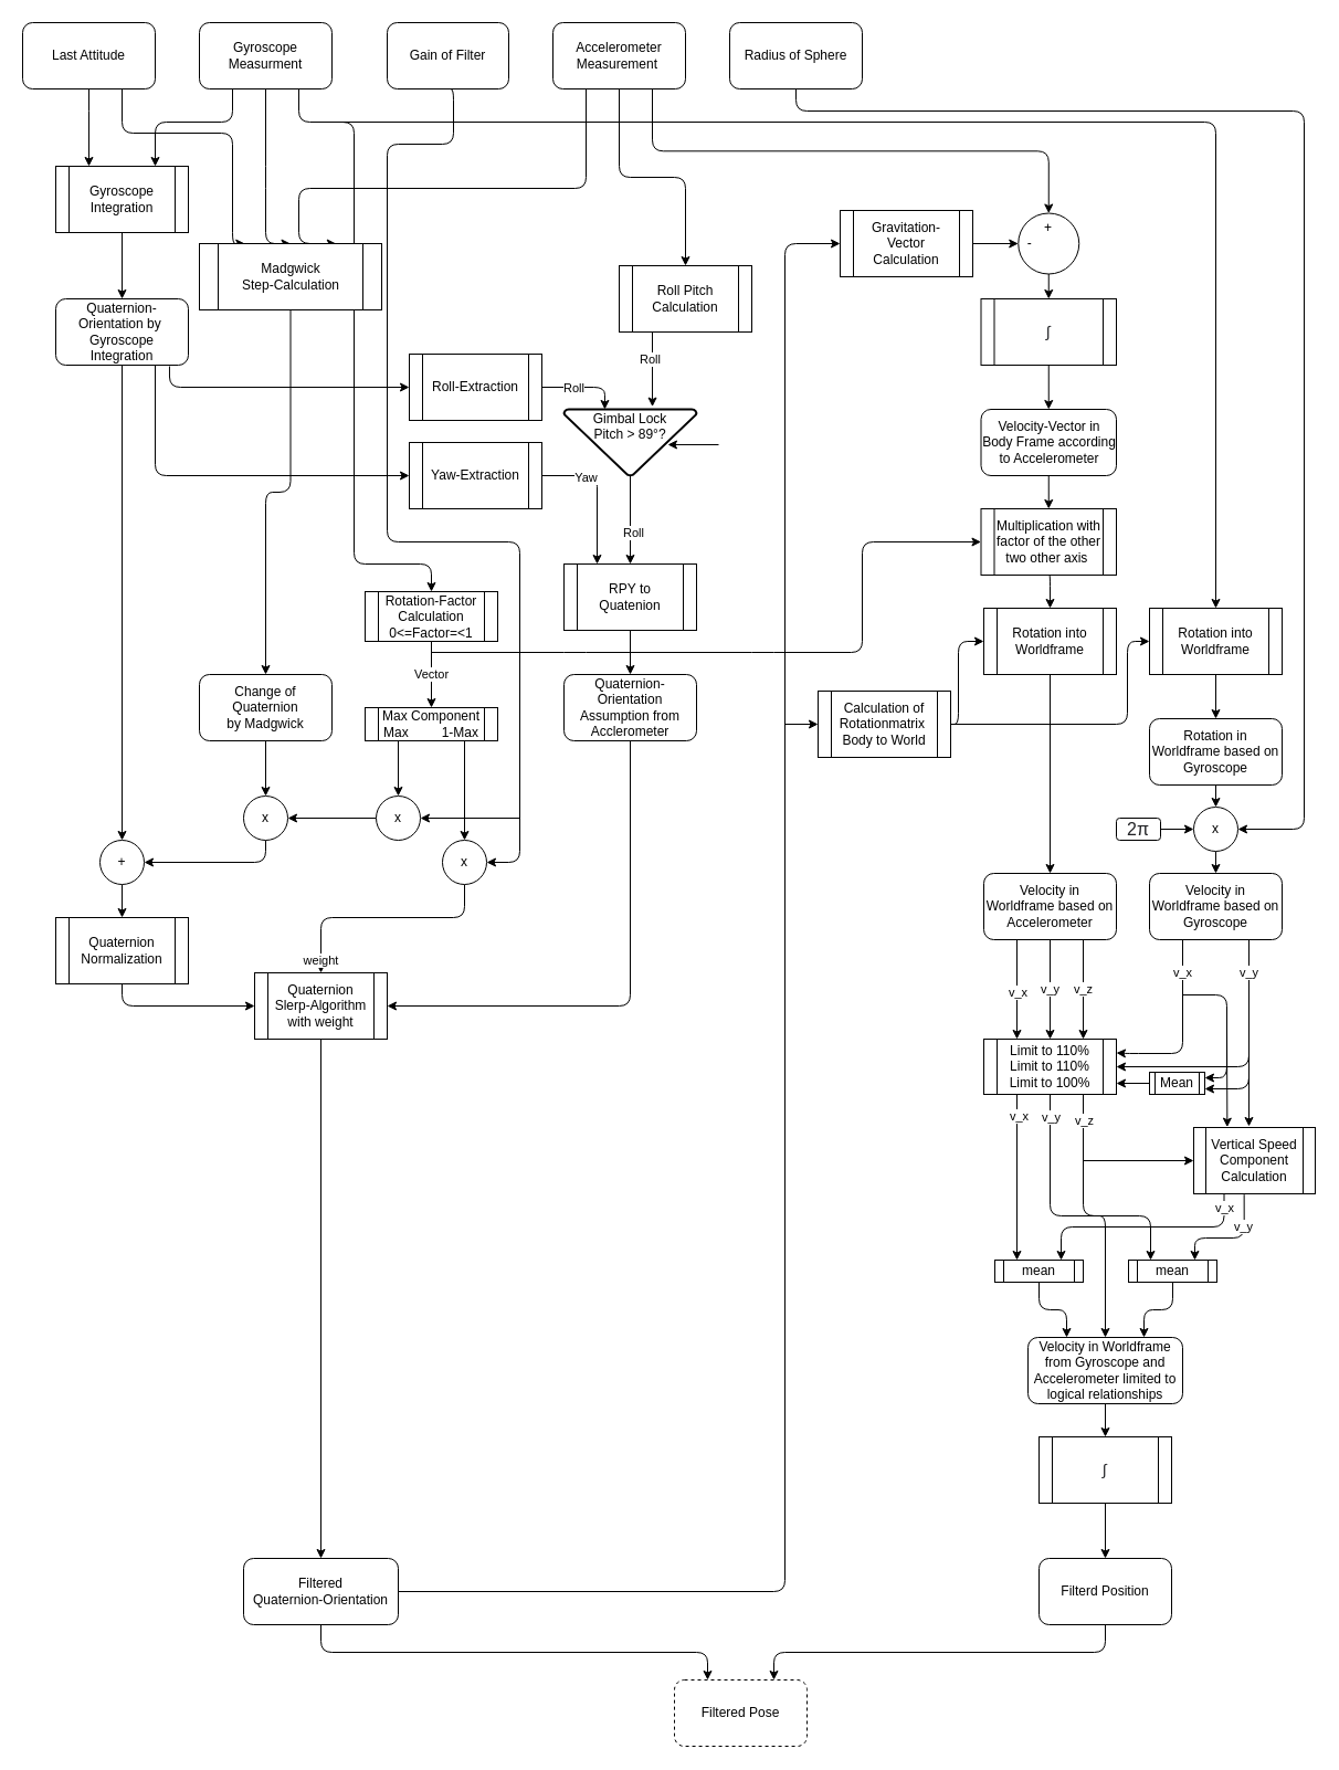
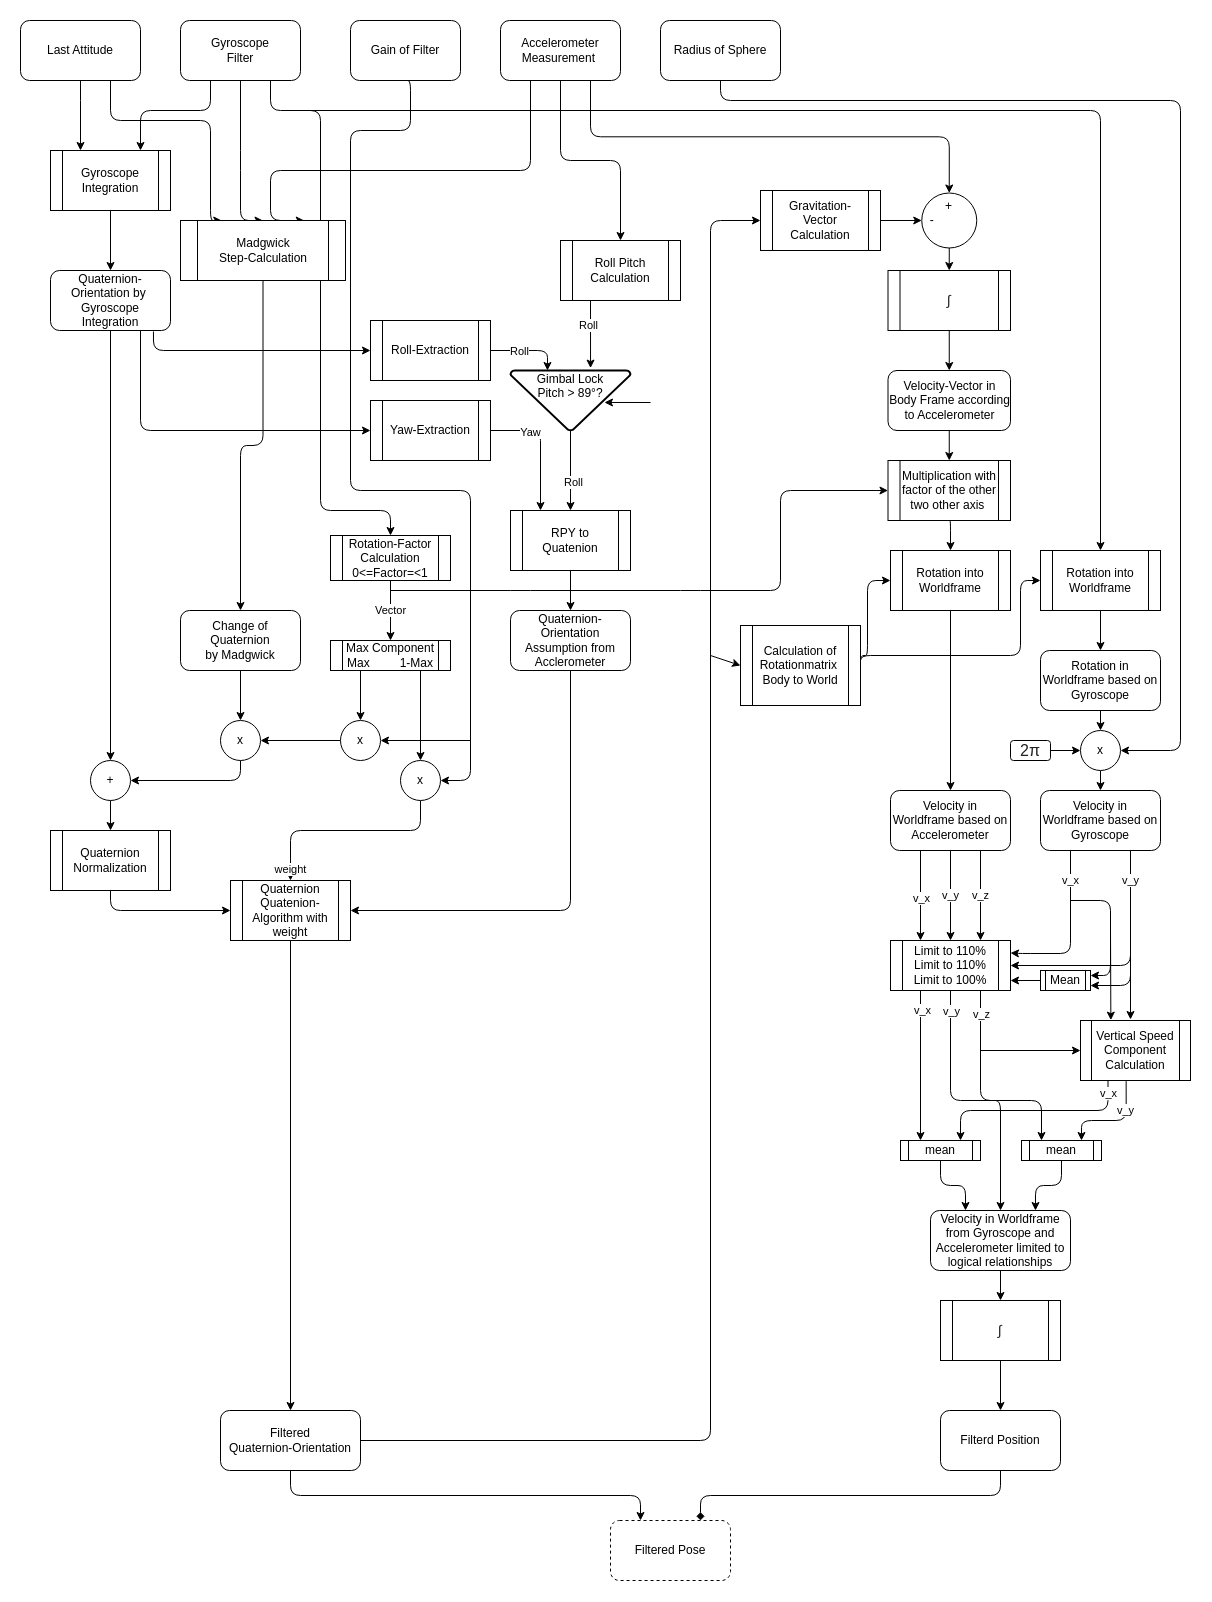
- <mxCell id="9" value="Gyroscope&lt;br&gt;Measurment" style="rounded=1;whiteSpace=wrap;html=1;" vertex="1" parent="1"><mxGeometry x="180" y="20" width="120" height="60" as="geometry" /></mxCell>
+ <mxCell id="9" value="Gyroscope&lt;br&gt;Filter" style="rounded=1;whiteSpace=wrap;html=1;" vertex="1" parent="1"><mxGeometry x="180" y="20" width="120" height="60" as="geometry" /></mxCell>
- <mxCell id="77" value="Calculation of Rotationmatrix&amp;nbsp;&lt;br&gt;Body to World" style="shape=process;whiteSpace=wrap;html=1;backgroundOutline=1;" vertex="1" parent="1"><mxGeometry x="740" y="625" width="120" height="60" as="geometry" /></mxCell>
+ <mxCell id="77" value="Calculation of Rotationmatrix&amp;nbsp;&lt;br&gt;Body to World" style="shape=process;whiteSpace=wrap;html=1;backgroundOutline=1;" vertex="1" parent="1"><mxGeometry x="740" y="625" width="120" height="80" as="geometry" /></mxCell>
- <mxCell id="48" value="Quaternion Slerp-Algorithm with weight" style="shape=process;whiteSpace=wrap;html=1;backgroundOutline=1;" vertex="1" parent="1"><mxGeometry x="230" y="880" width="120" height="60" as="geometry" /></mxCell>
+ <mxCell id="48" value="Quaternion Quatenion-Algorithm with weight" style="shape=process;whiteSpace=wrap;html=1;backgroundOutline=1;" vertex="1" parent="1"><mxGeometry x="230" y="880" width="120" height="60" as="geometry" /></mxCell>
- <mxCell id="126" style="edgeStyle=orthogonalEdgeStyle;rounded=1;orthogonalLoop=1;jettySize=auto;html=1;exitX=0.5;exitY=1;exitDx=0;exitDy=0;entryX=0.75;entryY=0;entryDx=0;entryDy=0;" edge="1" parent="1" source="127" target="128"><mxGeometry relative="1" as="geometry" /></mxCell>
+ <mxCell id="126" style="edgeStyle=orthogonalEdgeStyle;rounded=1;orthogonalLoop=1;jettySize=auto;html=1;exitX=0.5;exitY=1;exitDx=0;exitDy=0;entryX=0.75;entryY=0;entryDx=0;entryDy=0;endArrow=diamond;" edge="1" parent="1" source="127" target="128"><mxGeometry relative="1" as="geometry" /></mxCell>
